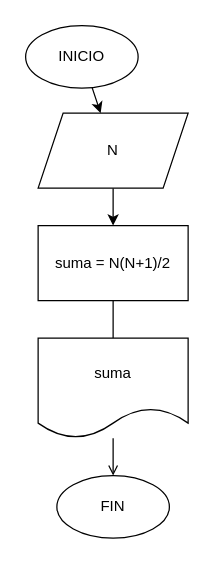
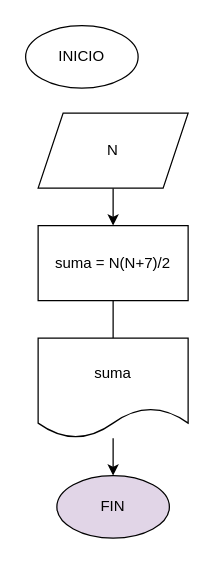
- <mxCell id="2" value="" style="edgeStyle=none;html=1;" edge="1" parent="1" source="3" target="5"><mxGeometry relative="1" as="geometry" /></mxCell>
- <mxCell id="7" value="suma = N(N+1)/2" style="whiteSpace=wrap;html=1;" vertex="1" parent="1"><mxGeometry x="30" y="180" width="120" height="60" as="geometry" /></mxCell>
+ <mxCell id="7" value="suma = N(N+7)/2" style="whiteSpace=wrap;html=1;" vertex="1" parent="1"><mxGeometry x="30" y="180" width="120" height="60" as="geometry" /></mxCell>
- <mxCell id="8" style="edgeStyle=none;html=1;endArrow=open;" edge="1" parent="1" source="9" target="10"><mxGeometry relative="1" as="geometry" /></mxCell>
+ <mxCell id="8" style="edgeStyle=none;html=1;" edge="1" parent="1" source="9" target="10"><mxGeometry relative="1" as="geometry" /></mxCell>
- <mxCell id="10" value="FIN" style="ellipse;whiteSpace=wrap;html=1;" vertex="1" parent="1"><mxGeometry x="45" y="380" width="90" height="50" as="geometry" /></mxCell>
+ <mxCell id="10" value="FIN" style="ellipse;whiteSpace=wrap;html=1;fillColor=#e1d5e7;" vertex="1" parent="1"><mxGeometry x="45" y="380" width="90" height="50" as="geometry" /></mxCell>
